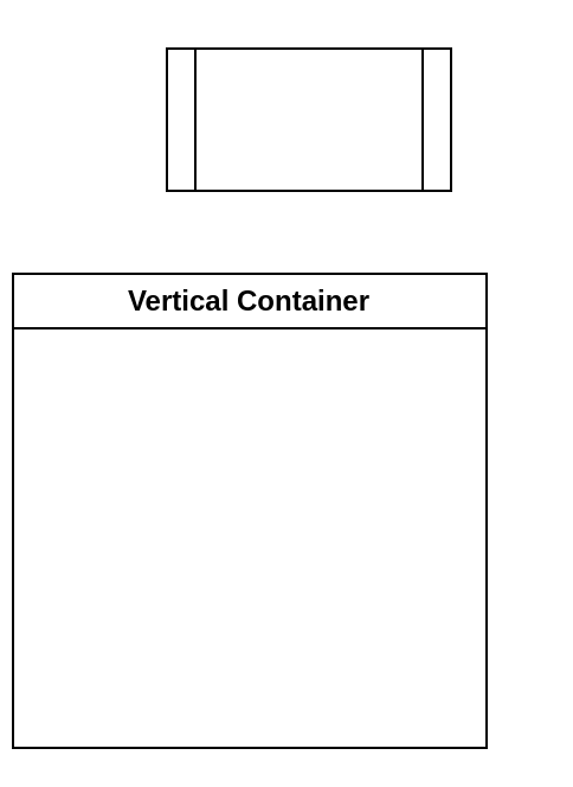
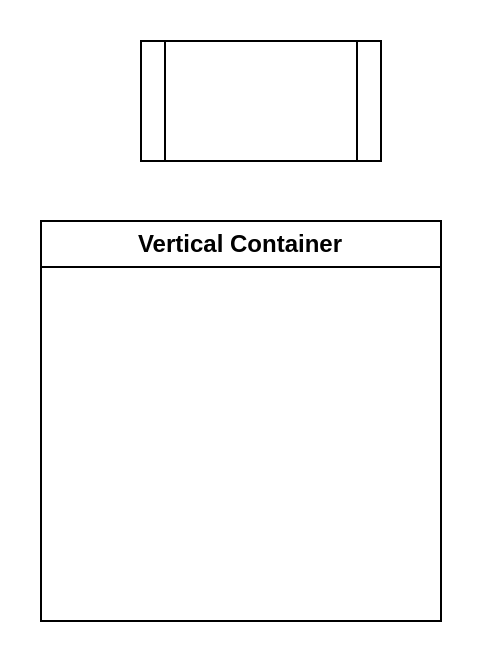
- <mxCell id="3" value="Vertical Container" style="swimlane;whiteSpace=wrap;html=1;" vertex="1" parent="1"><mxGeometry x="5" y="115" width="200" height="200" as="geometry" /></mxCell>
+ <mxCell id="3" value="Vertical Container" style="swimlane;whiteSpace=wrap;html=1;" vertex="1" parent="1"><mxGeometry x="20" y="110" width="200" height="200" as="geometry" /></mxCell>
